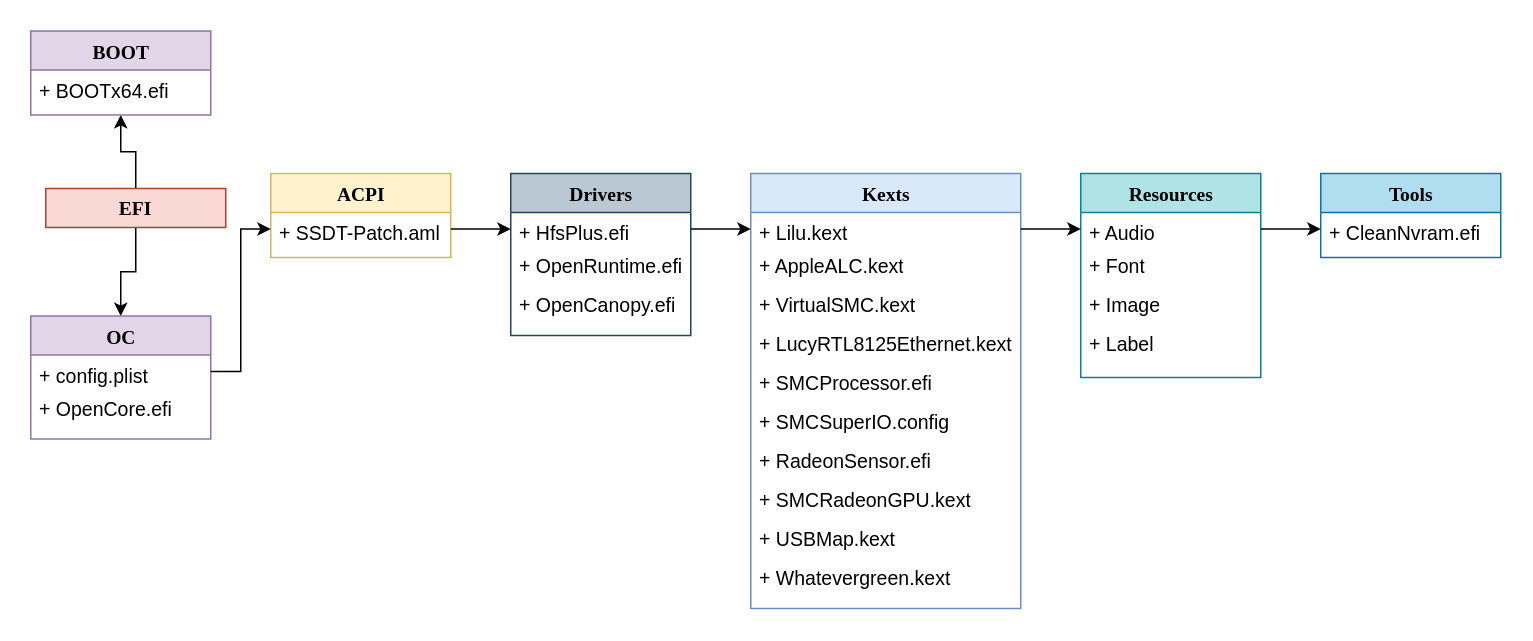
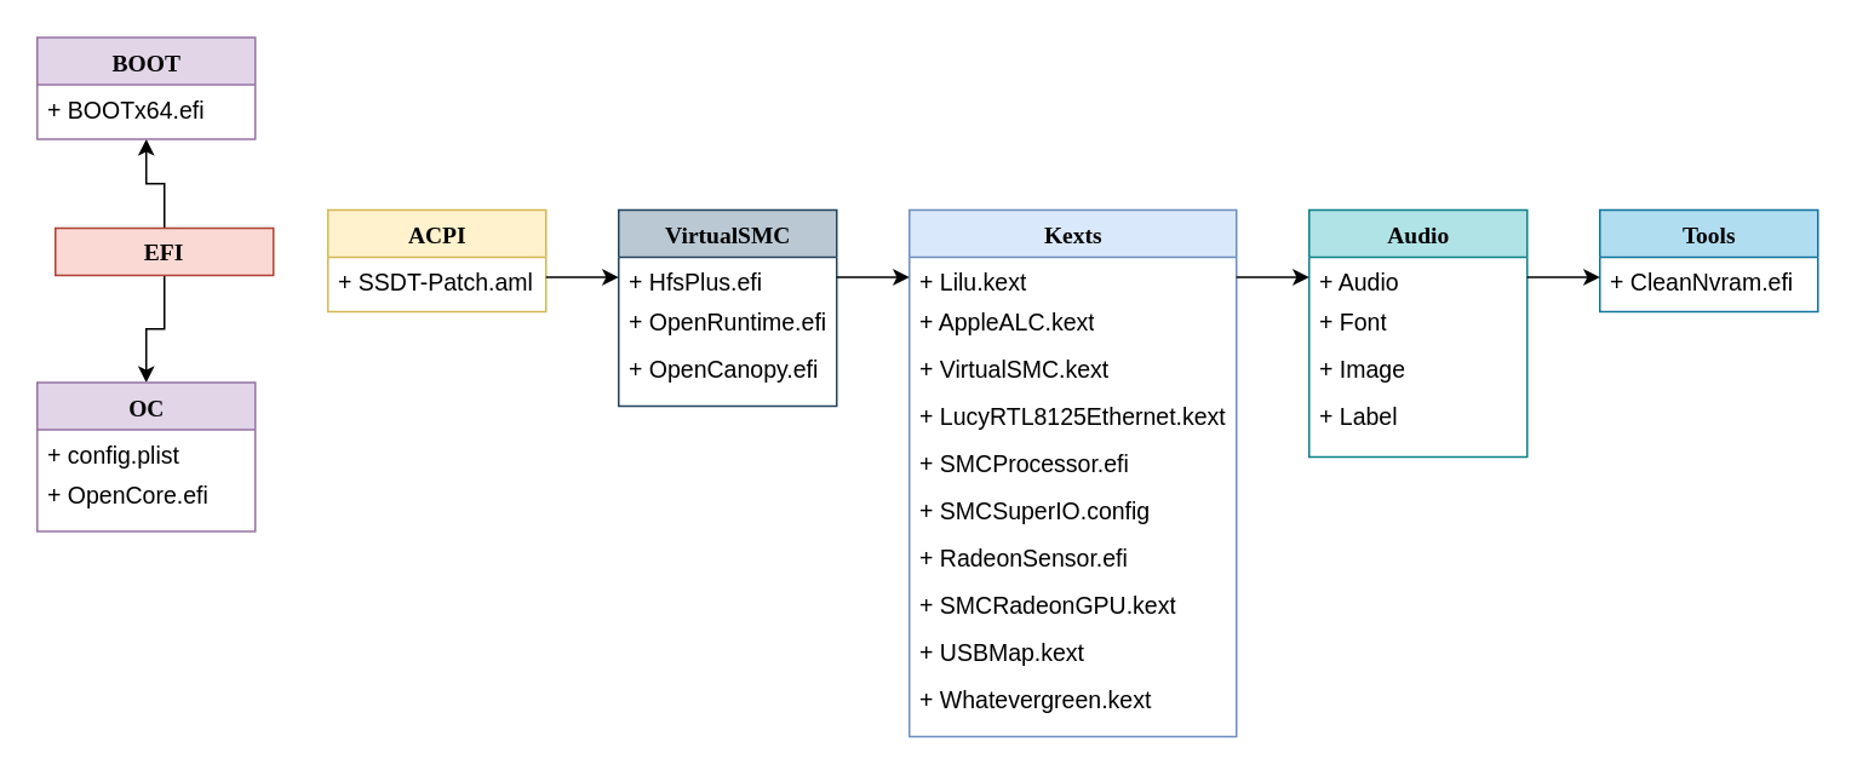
- <mxCell id="10" value="Drivers" style="swimlane;html=1;fontStyle=1;align=center;verticalAlign=top;childLayout=stackLayout;horizontal=1;startSize=26;horizontalStack=0;resizeParent=1;resizeLast=0;collapsible=1;marginBottom=0;swimlaneFillColor=#ffffff;rounded=0;shadow=0;comic=0;labelBackgroundColor=none;strokeWidth=1;fillColor=#bac8d3;fontFamily=Verdana;fontSize=13;strokeColor=#23445d;" vertex="1" parent="1"><mxGeometry x="340" y="115" width="120" height="108" as="geometry" /></mxCell>
+ <mxCell id="10" value="VirtualSMC" style="swimlane;html=1;fontStyle=1;align=center;verticalAlign=top;childLayout=stackLayout;horizontal=1;startSize=26;horizontalStack=0;resizeParent=1;resizeLast=0;collapsible=1;marginBottom=0;swimlaneFillColor=#ffffff;rounded=0;shadow=0;comic=0;labelBackgroundColor=none;strokeWidth=1;fillColor=#bac8d3;fontFamily=Verdana;fontSize=13;strokeColor=#23445d;" vertex="1" parent="1"><mxGeometry x="340" y="115" width="120" height="108" as="geometry" /></mxCell>
- <mxCell id="28" value="Resources" style="swimlane;html=1;fontStyle=1;align=center;verticalAlign=top;childLayout=stackLayout;horizontal=1;startSize=26;horizontalStack=0;resizeParent=1;resizeLast=0;collapsible=1;marginBottom=0;swimlaneFillColor=#ffffff;rounded=0;shadow=0;comic=0;labelBackgroundColor=none;strokeWidth=1;fillColor=#b0e3e6;fontFamily=Verdana;fontSize=13;strokeColor=#0e8088;" vertex="1" parent="1"><mxGeometry x="720" y="115" width="120" height="136" as="geometry" /></mxCell>
+ <mxCell id="28" value="Audio" style="swimlane;html=1;fontStyle=1;align=center;verticalAlign=top;childLayout=stackLayout;horizontal=1;startSize=26;horizontalStack=0;resizeParent=1;resizeLast=0;collapsible=1;marginBottom=0;swimlaneFillColor=#ffffff;rounded=0;shadow=0;comic=0;labelBackgroundColor=none;strokeWidth=1;fillColor=#b0e3e6;fontFamily=Verdana;fontSize=13;strokeColor=#0e8088;" vertex="1" parent="1"><mxGeometry x="720" y="115" width="120" height="136" as="geometry" /></mxCell>
- <mxCell id="14" style="edgeStyle=orthogonalEdgeStyle;rounded=0;orthogonalLoop=1;jettySize=auto;html=1;exitX=1;exitY=0.5;exitDx=0;exitDy=0;entryX=0;entryY=0.5;entryDx=0;entryDy=0;fontSize=13;" edge="1" parent="1" source="8" target="6"><mxGeometry relative="1" as="geometry" /></mxCell>
